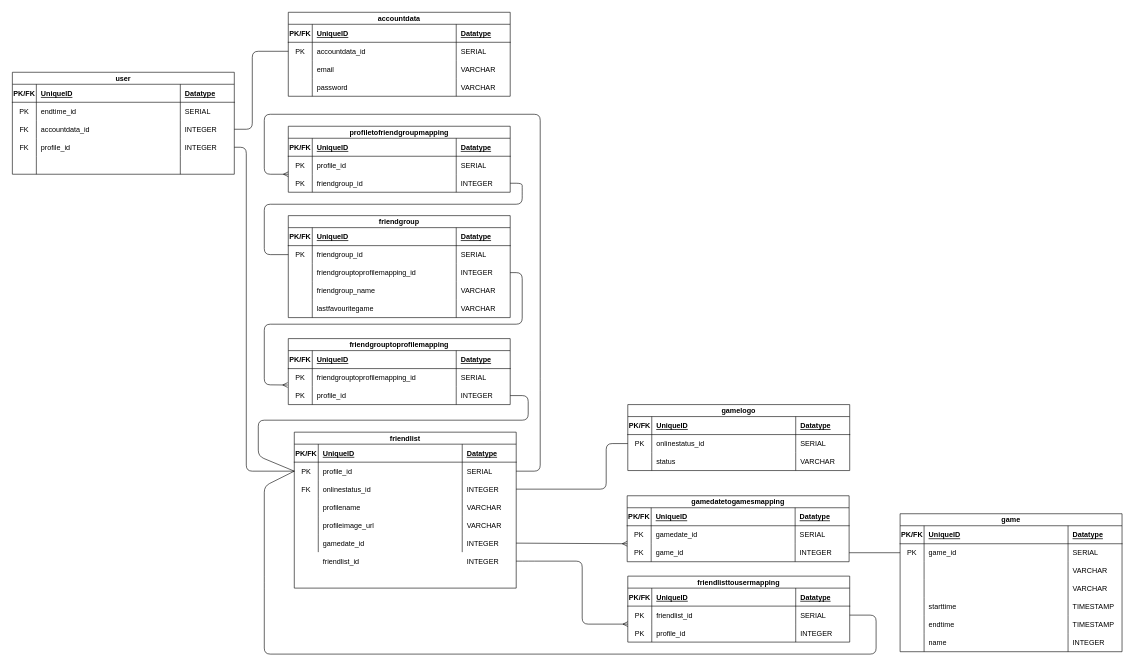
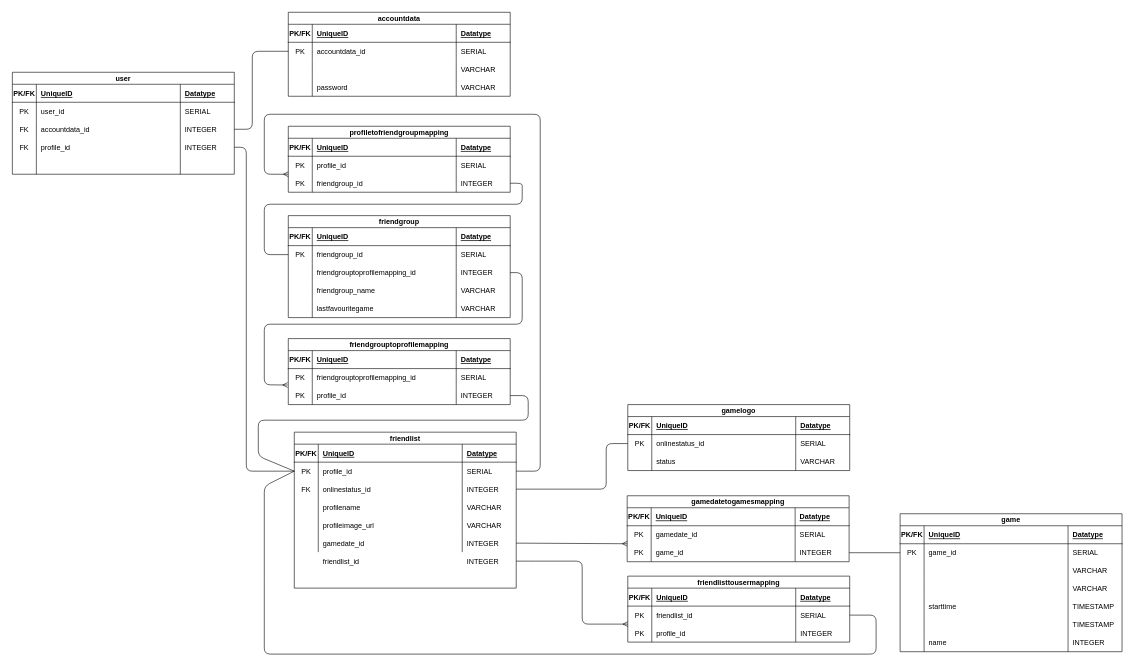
- <mxCell id="34" value="email" style="shape=partialRectangle;connectable=0;fillColor=none;top=0;left=0;bottom=0;right=0;align=left;spacingLeft=6;overflow=hidden;" parent="32" vertex="1"><mxGeometry x="40" width="240" height="30" as="geometry" /></mxCell>
- <mxCell id="9" value="endtime_id" style="shape=partialRectangle;connectable=0;fillColor=none;top=0;left=0;bottom=0;right=0;align=left;spacingLeft=6;overflow=hidden;" parent="7" vertex="1"><mxGeometry x="40" width="240" height="30" as="geometry" /></mxCell>
+ <mxCell id="9" value="user_id" style="shape=partialRectangle;connectable=0;fillColor=none;top=0;left=0;bottom=0;right=0;align=left;spacingLeft=6;overflow=hidden;" parent="7" vertex="1"><mxGeometry x="40" width="240" height="30" as="geometry" /></mxCell>
- <mxCell id="61" value="endtime" style="shape=partialRectangle;connectable=0;fillColor=none;top=0;left=0;bottom=0;right=0;align=left;spacingLeft=6;overflow=hidden;" parent="59" vertex="1"><mxGeometry x="40" width="240" height="30" as="geometry" /></mxCell>
